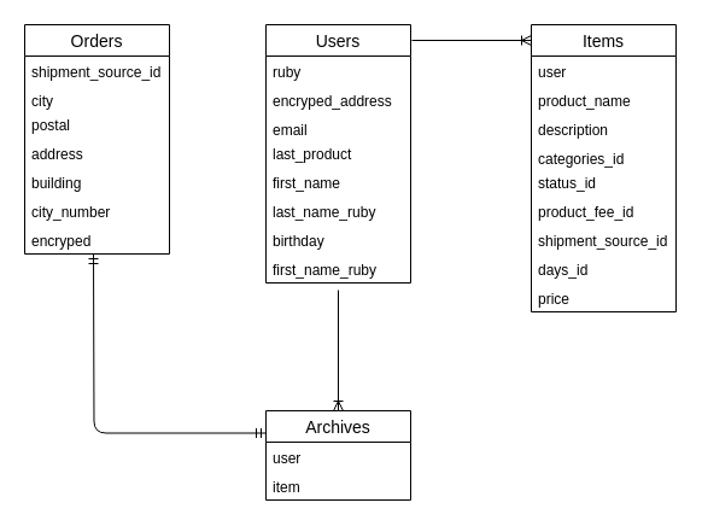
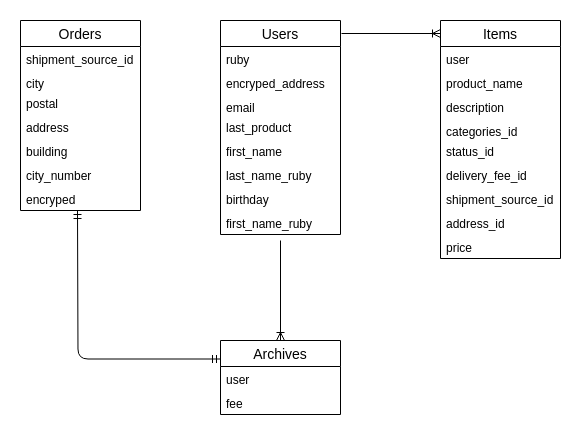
- <mxCell id="17" value="product_fee_id" style="text;strokeColor=none;fillColor=none;spacingLeft=4;spacingRight=4;overflow=hidden;rotatable=0;points=[[0,0.5],[1,0.5]];portConstraint=eastwest;fontSize=12;" parent="11" vertex="1"><mxGeometry y="142" width="120" height="24" as="geometry" /></mxCell>
+ <mxCell id="17" value="delivery_fee_id" style="text;strokeColor=none;fillColor=none;spacingLeft=4;spacingRight=4;overflow=hidden;rotatable=0;points=[[0,0.5],[1,0.5]];portConstraint=eastwest;fontSize=12;" parent="11" vertex="1"><mxGeometry y="142" width="120" height="24" as="geometry" /></mxCell>
- <mxCell id="19" value="days_id" style="text;strokeColor=none;fillColor=none;spacingLeft=4;spacingRight=4;overflow=hidden;rotatable=0;points=[[0,0.5],[1,0.5]];portConstraint=eastwest;fontSize=12;" parent="11" vertex="1"><mxGeometry y="190" width="120" height="24" as="geometry" /></mxCell>
+ <mxCell id="19" value="address_id" style="text;strokeColor=none;fillColor=none;spacingLeft=4;spacingRight=4;overflow=hidden;rotatable=0;points=[[0,0.5],[1,0.5]];portConstraint=eastwest;fontSize=12;" parent="11" vertex="1"><mxGeometry y="190" width="120" height="24" as="geometry" /></mxCell>
- <mxCell id="23" value="item" style="text;strokeColor=none;fillColor=none;spacingLeft=4;spacingRight=4;overflow=hidden;rotatable=0;points=[[0,0.5],[1,0.5]];portConstraint=eastwest;fontSize=12;" parent="21" vertex="1"><mxGeometry y="50" width="120" height="24" as="geometry" /></mxCell>
+ <mxCell id="23" value="fee" style="text;strokeColor=none;fillColor=none;spacingLeft=4;spacingRight=4;overflow=hidden;rotatable=0;points=[[0,0.5],[1,0.5]];portConstraint=eastwest;fontSize=12;" parent="21" vertex="1"><mxGeometry y="50" width="120" height="24" as="geometry" /></mxCell>
